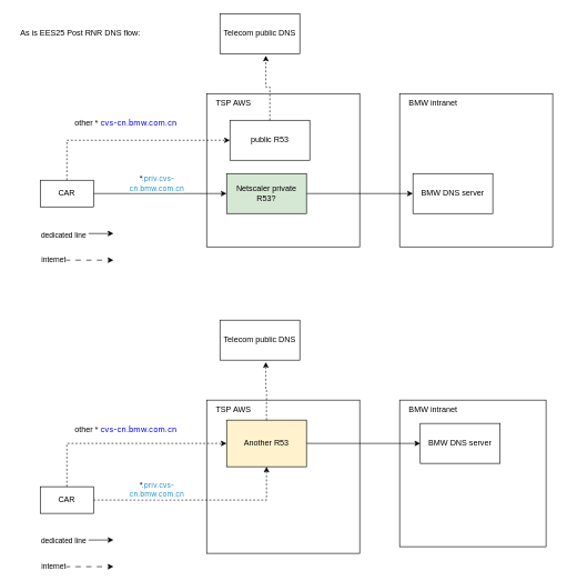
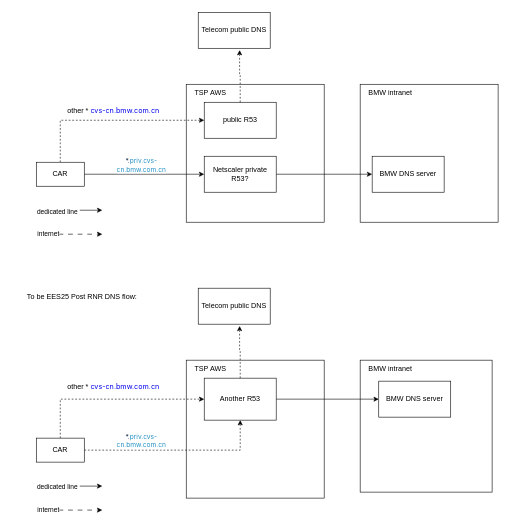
- <mxCell id="21" value="As is EES25 Post RNR DNS flow:" style="text;html=1;align=center;verticalAlign=middle;resizable=0;points=[];autosize=1;strokeColor=none;fillColor=none;" vertex="1" parent="1"><mxGeometry x="20" y="35" width="200" height="30" as="geometry" /></mxCell>
- <mxCell id="16" value="public R53" style="rounded=0;whiteSpace=wrap;html=1;" vertex="1" parent="1"><mxGeometry x="345" y="180" width="120" height="60" as="geometry" /></mxCell>
+ <mxCell id="16" value="public R53" style="rounded=0;whiteSpace=wrap;html=1;" vertex="1" parent="1"><mxGeometry x="340" y="170" width="120" height="60" as="geometry" /></mxCell>
- <mxCell id="10" value="Netscaler private R53?" style="rounded=0;whiteSpace=wrap;html=1;fillColor=#d5e8d4;" parent="1" vertex="1"><mxGeometry x="340" y="260" width="120" height="60" as="geometry" /></mxCell>
+ <mxCell id="10" value="Netscaler private R53?" style="rounded=0;whiteSpace=wrap;html=1;" parent="1" vertex="1"><mxGeometry x="340" y="260" width="120" height="60" as="geometry" /></mxCell>
+ <mxCell id="22" value="To be EES25 Post RNR DNS flow:" style="text;html=1;align=center;verticalAlign=middle;resizable=0;points=[];autosize=1;strokeColor=none;fillColor=none;" vertex="1" parent="1"><mxGeometry y="480" width="210" height="30" as="geometry" x="31" /></mxCell>
- <mxCell id="36" value="Another R53" style="rounded=0;whiteSpace=wrap;html=1;fillColor=#fff2cc;" vertex="1" parent="1"><mxGeometry x="340" y="630" width="120" height="70" as="geometry" /></mxCell>
+ <mxCell id="36" value="Another R53" style="rounded=0;whiteSpace=wrap;html=1;" vertex="1" parent="1"><mxGeometry x="340" y="630" width="120" height="70" as="geometry" /></mxCell>
